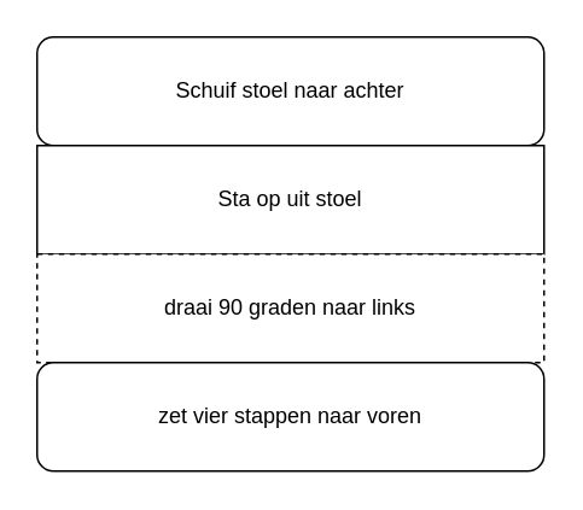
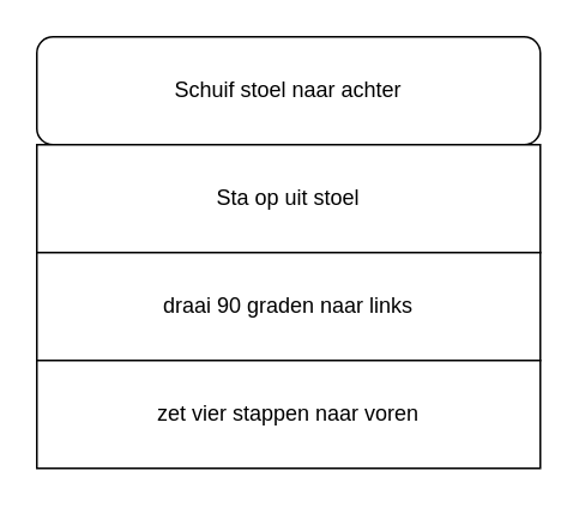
- <mxCell id="4" value="draai 90 graden naar links" style="rounded=0;whiteSpace=wrap;html=1;dashed=1;" vertex="1" parent="1"><mxGeometry x="20" y="140" width="280" height="60" as="geometry" /></mxCell>
+ <mxCell id="4" value="draai 90 graden naar links" style="rounded=0;whiteSpace=wrap;html=1;" vertex="1" parent="1"><mxGeometry x="20" y="140" width="280" height="60" as="geometry" /></mxCell>
- <mxCell id="5" value="zet vier stappen naar voren" style="whiteSpace=wrap;html=1;rounded=1;" vertex="1" parent="1"><mxGeometry x="20" y="200" width="280" height="60" as="geometry" /></mxCell>
+ <mxCell id="5" value="zet vier stappen naar voren" style="rounded=0;whiteSpace=wrap;html=1;" vertex="1" parent="1"><mxGeometry x="20" y="200" width="280" height="60" as="geometry" /></mxCell>
